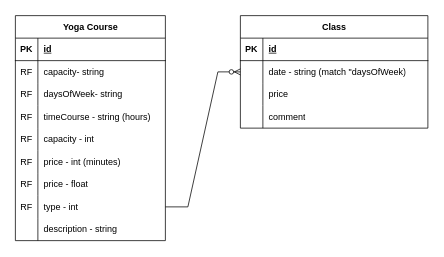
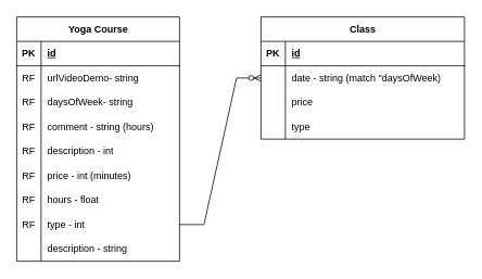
- <mxCell id="8" value="capacity- string" style="shape=partialRectangle;connectable=0;fillColor=none;top=0;left=0;bottom=0;right=0;align=left;spacingLeft=6;overflow=hidden;whiteSpace=wrap;html=1;" vertex="1" parent="6"><mxGeometry x="30" width="170" height="30" as="geometry"><mxRectangle width="170" height="30" as="alternateBounds" /></mxGeometry></mxCell>
+ <mxCell id="8" value="urlVideoDemo- string" style="shape=partialRectangle;connectable=0;fillColor=none;top=0;left=0;bottom=0;right=0;align=left;spacingLeft=6;overflow=hidden;whiteSpace=wrap;html=1;" vertex="1" parent="6"><mxGeometry x="30" width="170" height="30" as="geometry"><mxRectangle width="170" height="30" as="alternateBounds" /></mxGeometry></mxCell>
- <mxCell id="14" value="timeCourse - string (hours)" style="shape=partialRectangle;connectable=0;fillColor=none;top=0;left=0;bottom=0;right=0;align=left;spacingLeft=6;overflow=hidden;whiteSpace=wrap;html=1;" vertex="1" parent="12"><mxGeometry x="30" width="170" height="30" as="geometry"><mxRectangle width="170" height="30" as="alternateBounds" /></mxGeometry></mxCell>
+ <mxCell id="14" value="comment - string (hours)" style="shape=partialRectangle;connectable=0;fillColor=none;top=0;left=0;bottom=0;right=0;align=left;spacingLeft=6;overflow=hidden;whiteSpace=wrap;html=1;" vertex="1" parent="12"><mxGeometry x="30" width="170" height="30" as="geometry"><mxRectangle width="170" height="30" as="alternateBounds" /></mxGeometry></mxCell>
- <mxCell id="42" value="comment" style="shape=partialRectangle;connectable=0;fillColor=none;top=0;left=0;bottom=0;right=0;align=left;spacingLeft=6;overflow=hidden;whiteSpace=wrap;html=1;" vertex="1" parent="40"><mxGeometry x="30" width="220" height="30" as="geometry"><mxRectangle width="220" height="30" as="alternateBounds" /></mxGeometry></mxCell>
+ <mxCell id="42" value="type" style="shape=partialRectangle;connectable=0;fillColor=none;top=0;left=0;bottom=0;right=0;align=left;spacingLeft=6;overflow=hidden;whiteSpace=wrap;html=1;" vertex="1" parent="40"><mxGeometry x="30" width="220" height="30" as="geometry"><mxRectangle width="220" height="30" as="alternateBounds" /></mxGeometry></mxCell>
- <mxCell id="17" value="capacity - int" style="shape=partialRectangle;connectable=0;fillColor=none;top=0;left=0;bottom=0;right=0;align=left;spacingLeft=6;overflow=hidden;whiteSpace=wrap;html=1;" vertex="1" parent="15"><mxGeometry x="30" width="170" height="30" as="geometry"><mxRectangle width="170" height="30" as="alternateBounds" /></mxGeometry></mxCell>
+ <mxCell id="17" value="description - int" style="shape=partialRectangle;connectable=0;fillColor=none;top=0;left=0;bottom=0;right=0;align=left;spacingLeft=6;overflow=hidden;whiteSpace=wrap;html=1;" vertex="1" parent="15"><mxGeometry x="30" width="170" height="30" as="geometry"><mxRectangle width="170" height="30" as="alternateBounds" /></mxGeometry></mxCell>
- <mxCell id="23" value="price - float" style="shape=partialRectangle;connectable=0;fillColor=none;top=0;left=0;bottom=0;right=0;align=left;spacingLeft=6;overflow=hidden;whiteSpace=wrap;html=1;" vertex="1" parent="21"><mxGeometry x="30" width="170" height="30" as="geometry"><mxRectangle width="170" height="30" as="alternateBounds" /></mxGeometry></mxCell>
+ <mxCell id="23" value="hours - float" style="shape=partialRectangle;connectable=0;fillColor=none;top=0;left=0;bottom=0;right=0;align=left;spacingLeft=6;overflow=hidden;whiteSpace=wrap;html=1;" vertex="1" parent="21"><mxGeometry x="30" width="170" height="30" as="geometry"><mxRectangle width="170" height="30" as="alternateBounds" /></mxGeometry></mxCell>
